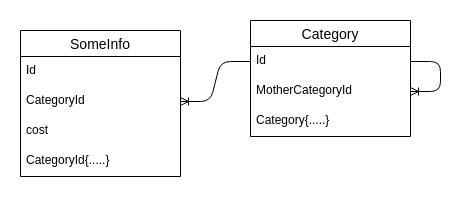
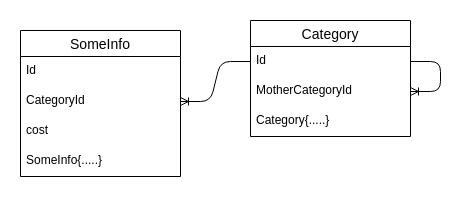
- <mxCell id="6" value="CategoryId{.....}" style="text;strokeColor=none;fillColor=none;spacingLeft=4;spacingRight=4;overflow=hidden;rotatable=0;points=[[0,0.5],[1,0.5]];portConstraint=eastwest;fontSize=12;" vertex="1" parent="2"><mxGeometry y="116" width="160" height="30" as="geometry" /></mxCell>
+ <mxCell id="6" value="SomeInfo{.....}" style="text;strokeColor=none;fillColor=none;spacingLeft=4;spacingRight=4;overflow=hidden;rotatable=0;points=[[0,0.5],[1,0.5]];portConstraint=eastwest;fontSize=12;" vertex="1" parent="2"><mxGeometry y="116" width="160" height="30" as="geometry" /></mxCell>
